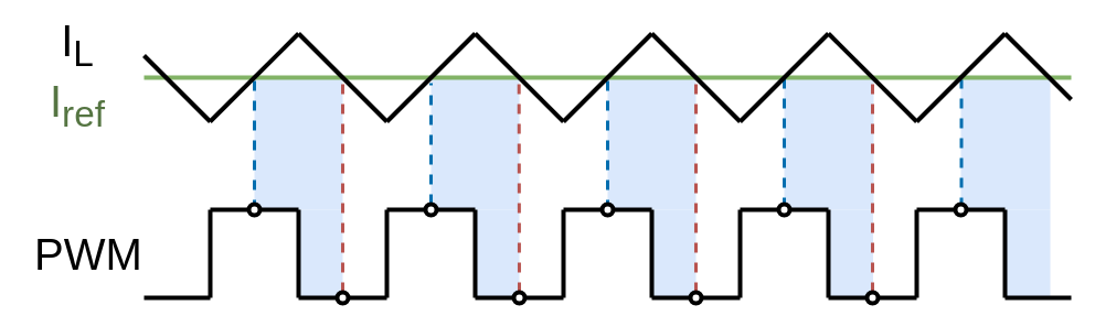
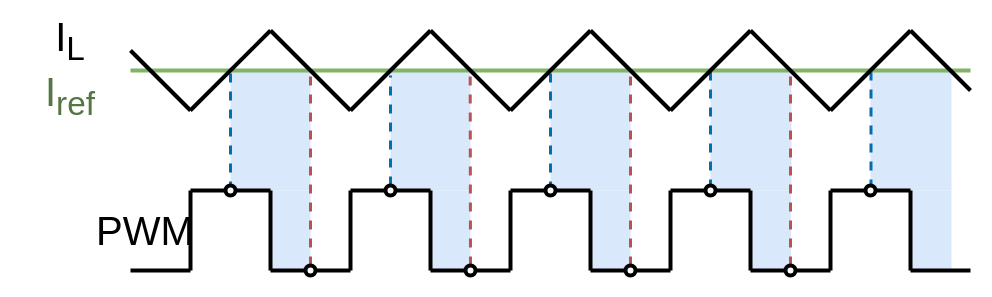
- <mxCell id="35" value="PWM" style="text;html=1;strokeColor=none;fillColor=none;align=center;verticalAlign=middle;whiteSpace=wrap;rounded=0;fontSize=40;" parent="1" vertex="1"><mxGeometry x="30" y="210" width="100" height="40" as="geometry" /></mxCell>
+ <mxCell id="35" value="PWM" style="text;html=1;strokeColor=none;fillColor=none;align=center;verticalAlign=middle;whiteSpace=wrap;rounded=0;fontSize=40;" parent="1" vertex="1"><mxGeometry x="95" y="210" width="100" height="40" as="geometry" /></mxCell>
